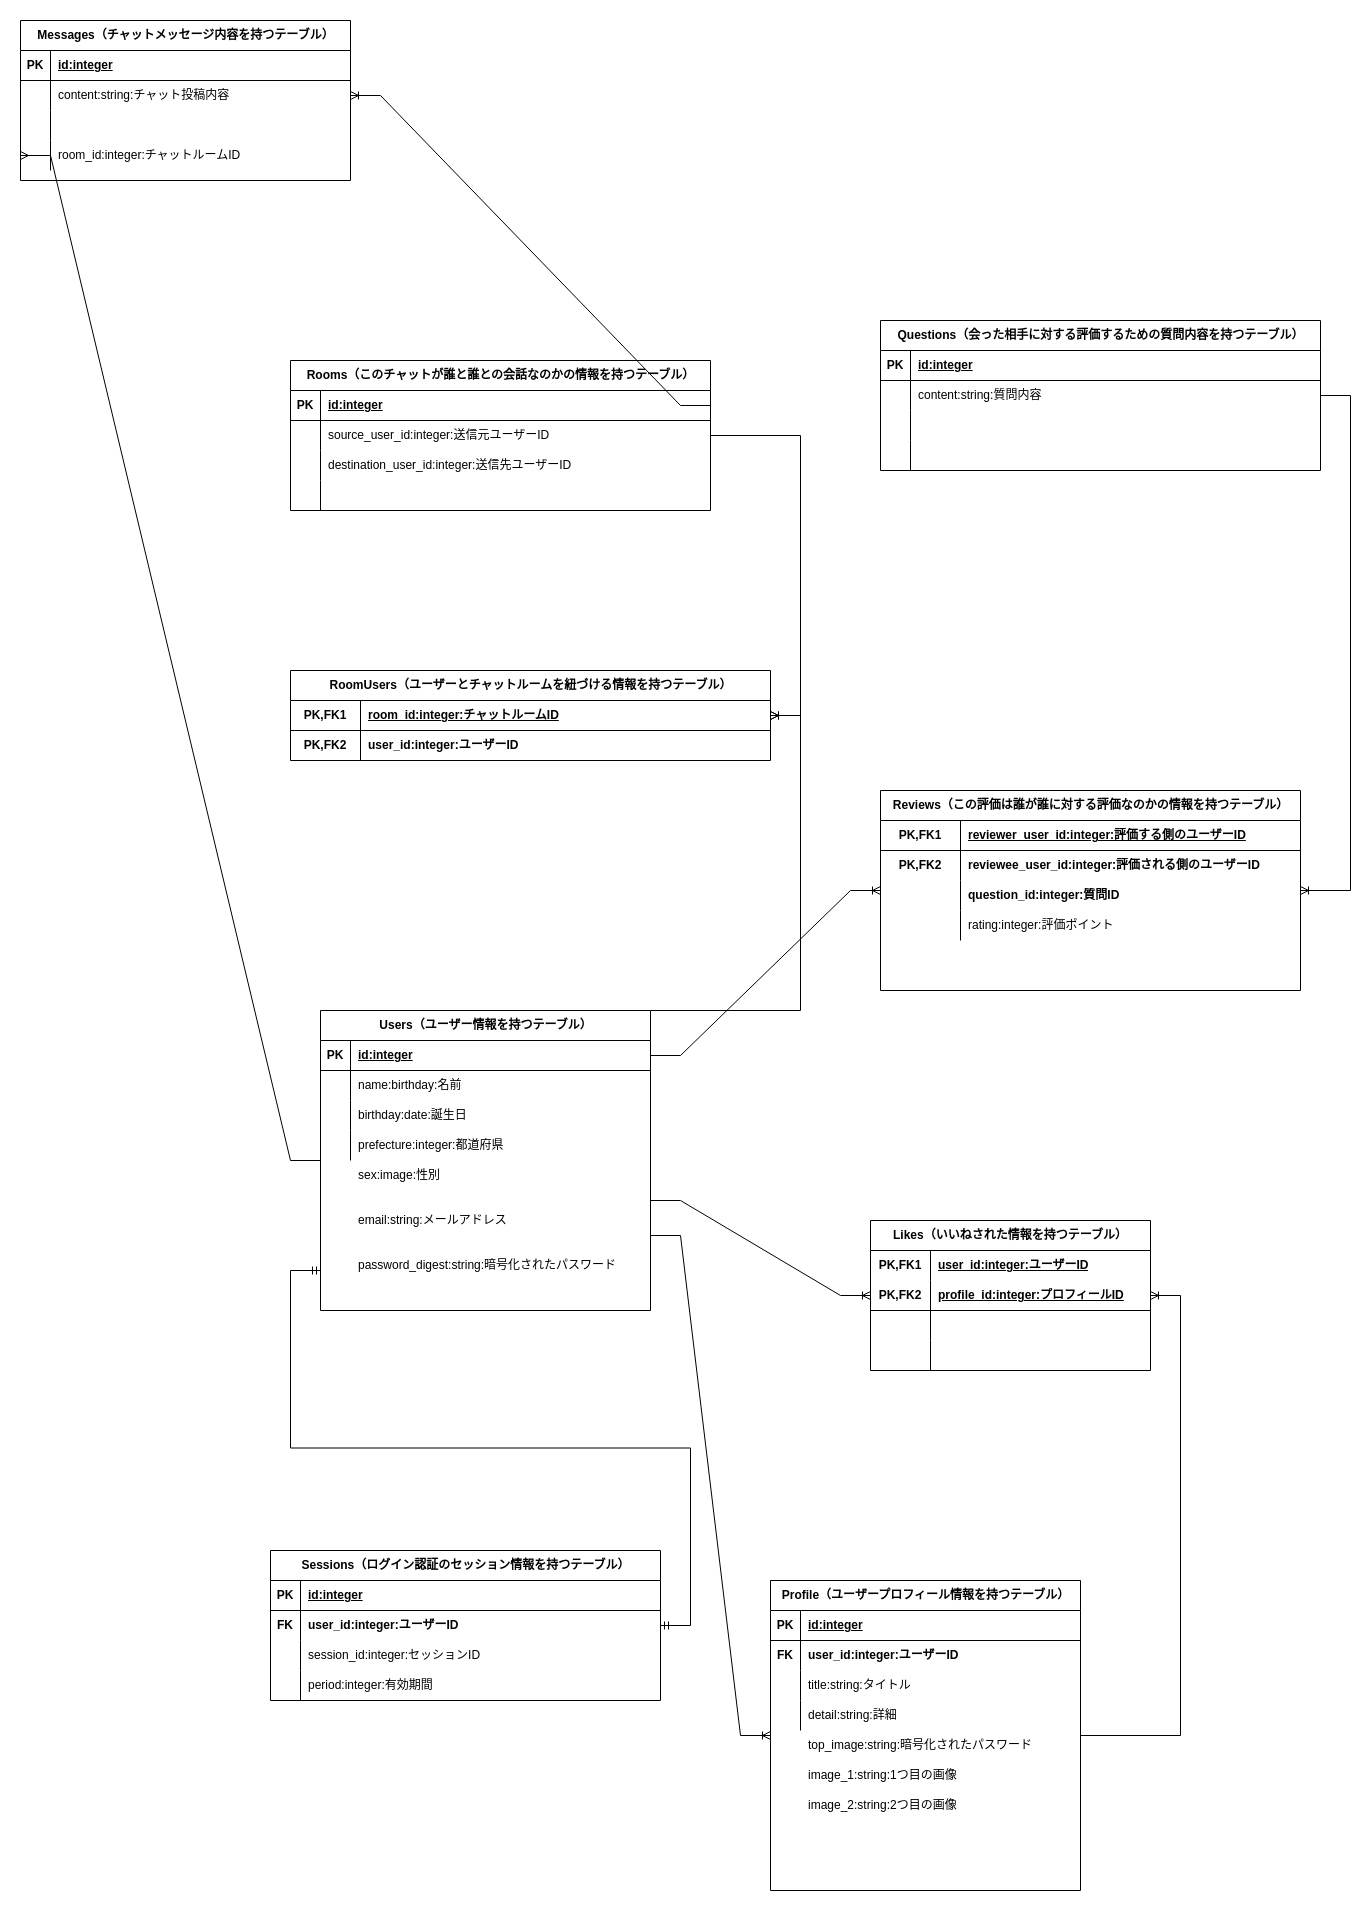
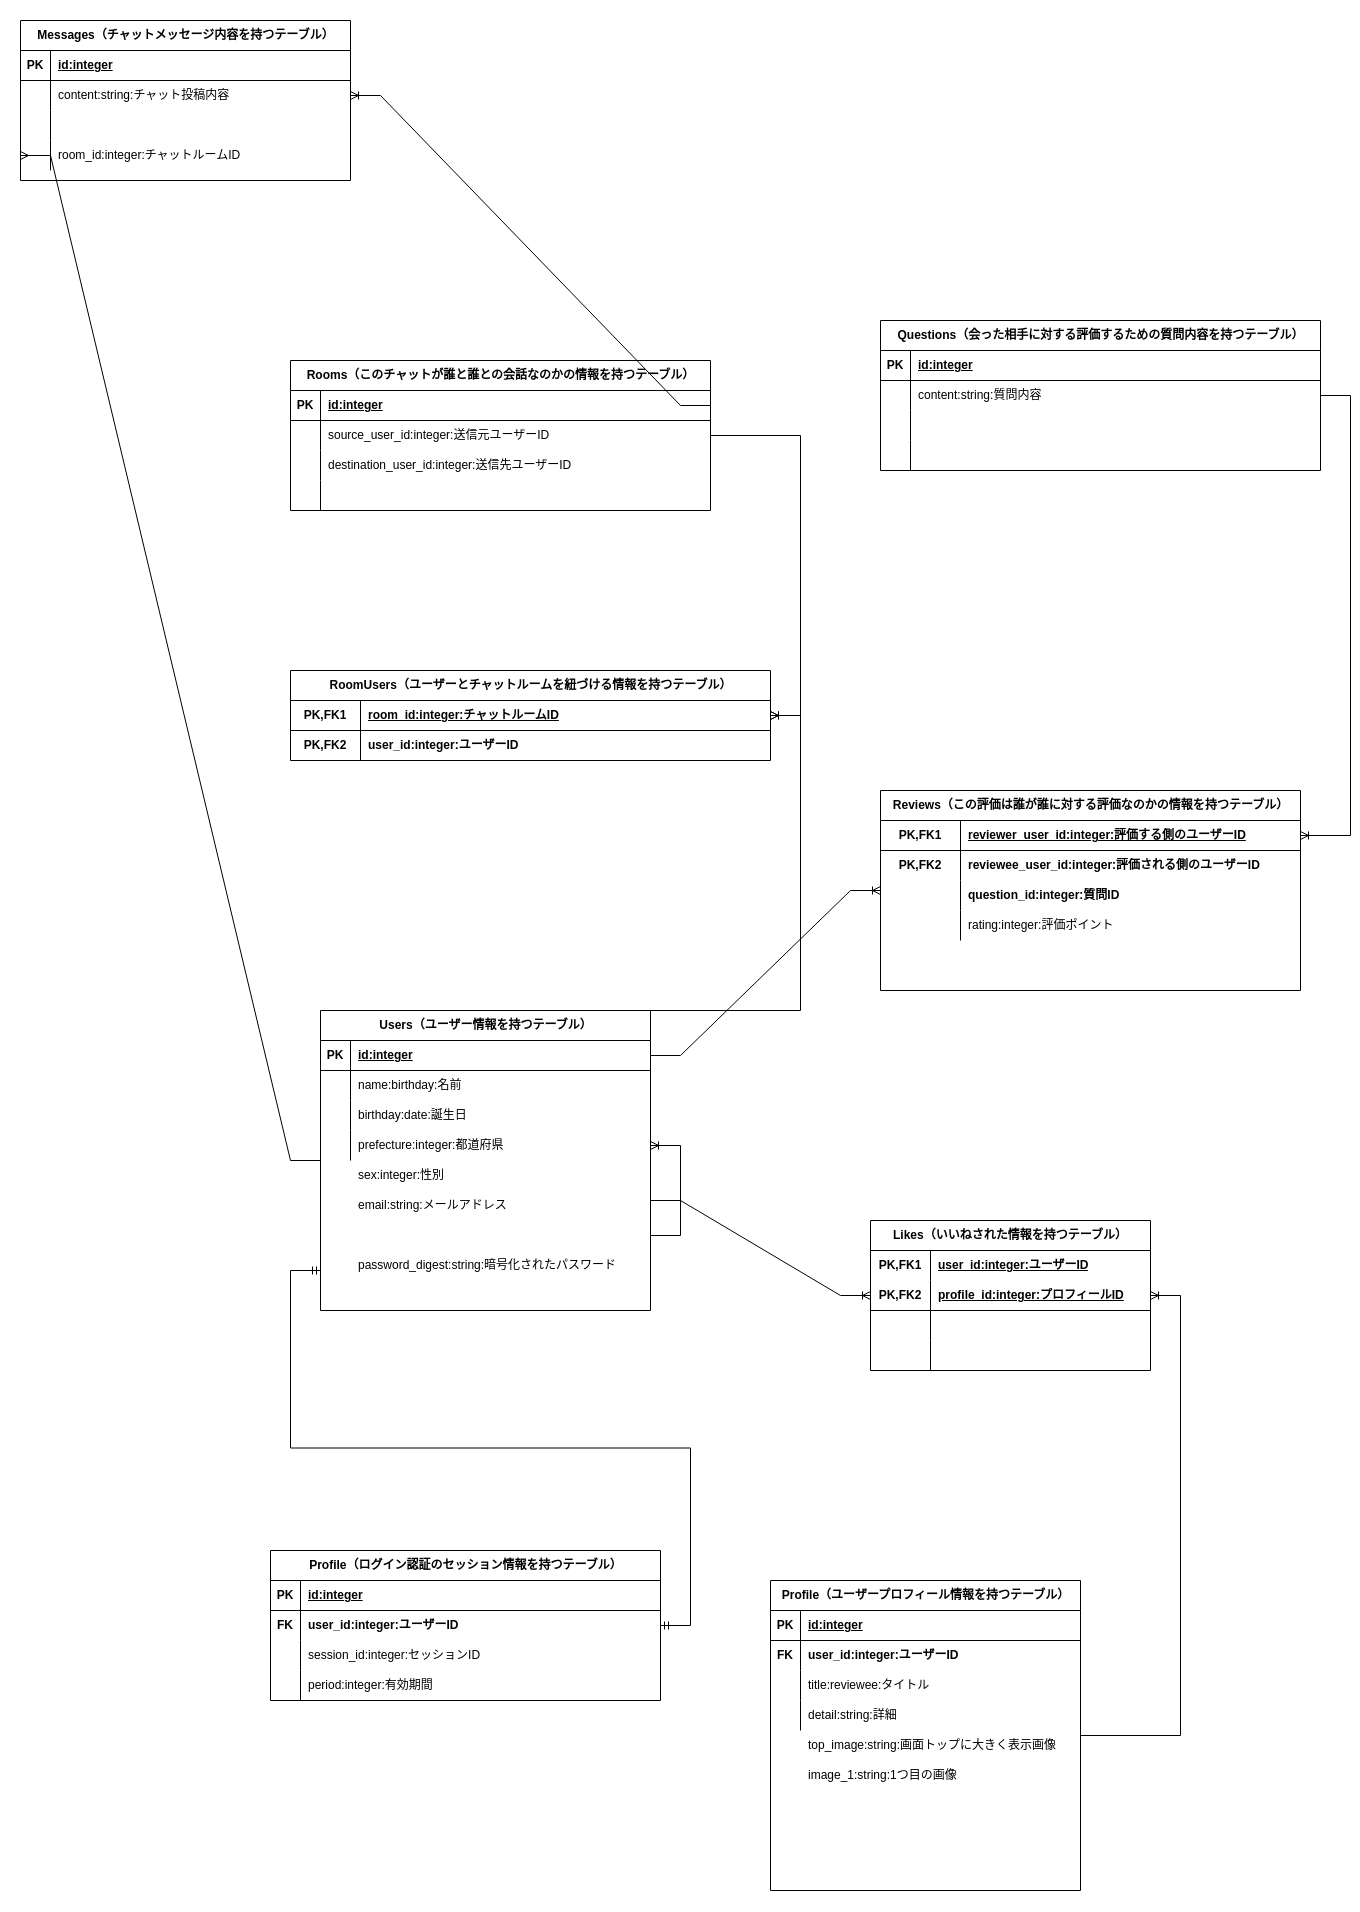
- <mxCell id="89" value="" style="edgeStyle=entityRelationEdgeStyle;fontSize=12;html=1;endArrow=ERoneToMany;rounded=0;" parent="1" source="76" target="28" edge="1"><mxGeometry width="100" height="100" relative="1" as="geometry"><mxPoint x="1040" y="730" as="sourcePoint" /><mxPoint x="1140" y="630" as="targetPoint" /></mxGeometry></mxCell>
+ <mxCell id="89" value="" style="edgeStyle=entityRelationEdgeStyle;fontSize=12;html=1;endArrow=ERoneToMany;rounded=0;" parent="1" source="76" target="31" edge="1"><mxGeometry width="100" height="100" relative="1" as="geometry"><mxPoint x="1040" y="730" as="sourcePoint" /><mxPoint x="1140" y="630" as="targetPoint" /></mxGeometry></mxCell>
- <mxCell id="54" value="sex:image:性別" style="shape=partialRectangle;connectable=0;fillColor=none;top=0;left=0;bottom=0;right=0;align=left;spacingLeft=6;overflow=hidden;whiteSpace=wrap;html=1;" parent="1" vertex="1"><mxGeometry x="350" y="1160" width="150" height="30" as="geometry"><mxRectangle width="150" height="30" as="alternateBounds" /></mxGeometry></mxCell>
+ <mxCell id="54" value="sex:integer:性別" style="shape=partialRectangle;connectable=0;fillColor=none;top=0;left=0;bottom=0;right=0;align=left;spacingLeft=6;overflow=hidden;whiteSpace=wrap;html=1;" parent="1" vertex="1"><mxGeometry x="350" y="1160" width="150" height="30" as="geometry"><mxRectangle width="150" height="30" as="alternateBounds" /></mxGeometry></mxCell>
- <mxCell id="55" value="email:string:メールアドレス" style="shape=partialRectangle;connectable=0;fillColor=none;top=0;left=0;bottom=0;right=0;align=left;spacingLeft=6;overflow=hidden;whiteSpace=wrap;html=1;" parent="1" vertex="1"><mxGeometry x="350" y="1205" width="180" height="30" as="geometry"><mxRectangle width="150" height="30" as="alternateBounds" /></mxGeometry></mxCell>
+ <mxCell id="55" value="email:string:メールアドレス" style="shape=partialRectangle;connectable=0;fillColor=none;top=0;left=0;bottom=0;right=0;align=left;spacingLeft=6;overflow=hidden;whiteSpace=wrap;html=1;" parent="1" vertex="1"><mxGeometry x="350" y="1190" width="180" height="30" as="geometry"><mxRectangle width="150" height="30" as="alternateBounds" /></mxGeometry></mxCell>
- <mxCell id="58" value="" style="edgeStyle=entityRelationEdgeStyle;fontSize=12;html=1;endArrow=ERoneToMany;rounded=0;exitX=1;exitY=0.75;exitDx=0;exitDy=0;" parent="1" source="2" target="60" edge="1"><mxGeometry width="100" height="100" relative="1" as="geometry"><mxPoint x="670" y="1020" as="sourcePoint" /><mxPoint x="880" y="1330" as="targetPoint" /></mxGeometry></mxCell>
+ <mxCell id="58" value="" style="edgeStyle=entityRelationEdgeStyle;fontSize=12;html=1;endArrow=ERoneToMany;rounded=0;exitX=1;exitY=0.75;exitDx=0;exitDy=0;" parent="1" source="2" target="14" edge="1"><mxGeometry width="100" height="100" relative="1" as="geometry"><mxPoint x="670" y="1020" as="sourcePoint" /><mxPoint x="880" y="1330" as="targetPoint" /></mxGeometry></mxCell>
- <mxCell id="41" value="Sessions（ログイン認証のセッション情報を持つテーブル）" style="shape=table;startSize=30;container=1;collapsible=1;childLayout=tableLayout;fixedRows=1;rowLines=0;fontStyle=1;align=center;resizeLast=1;html=1;" parent="1" vertex="1"><mxGeometry x="270" y="1550" width="390" height="150" as="geometry" /></mxCell>
+ <mxCell id="41" value="Profile（ログイン認証のセッション情報を持つテーブル）" style="shape=table;startSize=30;container=1;collapsible=1;childLayout=tableLayout;fixedRows=1;rowLines=0;fontStyle=1;align=center;resizeLast=1;html=1;" parent="1" vertex="1"><mxGeometry x="270" y="1550" width="390" height="150" as="geometry" /></mxCell>
- <mxCell id="69" value="title:string:タイトル" style="shape=partialRectangle;connectable=0;fillColor=none;top=0;left=0;bottom=0;right=0;align=left;spacingLeft=6;overflow=hidden;whiteSpace=wrap;html=1;" parent="67" vertex="1"><mxGeometry x="30" width="280" height="30" as="geometry"><mxRectangle width="280" height="30" as="alternateBounds" /></mxGeometry></mxCell>
+ <mxCell id="69" value="title:reviewee:タイトル" style="shape=partialRectangle;connectable=0;fillColor=none;top=0;left=0;bottom=0;right=0;align=left;spacingLeft=6;overflow=hidden;whiteSpace=wrap;html=1;" parent="67" vertex="1"><mxGeometry x="30" width="280" height="30" as="geometry"><mxRectangle width="280" height="30" as="alternateBounds" /></mxGeometry></mxCell>
- <mxCell id="97" value="top_image:string:暗号化されたパスワード" style="shape=partialRectangle;connectable=0;fillColor=none;top=0;left=0;bottom=0;right=0;align=left;spacingLeft=6;overflow=hidden;whiteSpace=wrap;html=1;" parent="95" vertex="1"><mxGeometry x="30" width="270" height="30" as="geometry"><mxRectangle width="150" height="30" as="alternateBounds" /></mxGeometry></mxCell>
+ <mxCell id="97" value="top_image:string:画面トップに大きく表示画像" style="shape=partialRectangle;connectable=0;fillColor=none;top=0;left=0;bottom=0;right=0;align=left;spacingLeft=6;overflow=hidden;whiteSpace=wrap;html=1;" parent="95" vertex="1"><mxGeometry x="30" width="270" height="30" as="geometry"><mxRectangle width="150" height="30" as="alternateBounds" /></mxGeometry></mxCell>
- <mxCell id="74" value="image_2:string:2つ目の画像" style="shape=partialRectangle;connectable=0;fillColor=none;top=0;left=0;bottom=0;right=0;align=left;spacingLeft=6;overflow=hidden;whiteSpace=wrap;html=1;" parent="59" vertex="1"><mxGeometry x="30.333" y="210" width="241.667" height="30" as="geometry"><mxRectangle width="150" height="30" as="alternateBounds" /></mxGeometry></mxCell>
